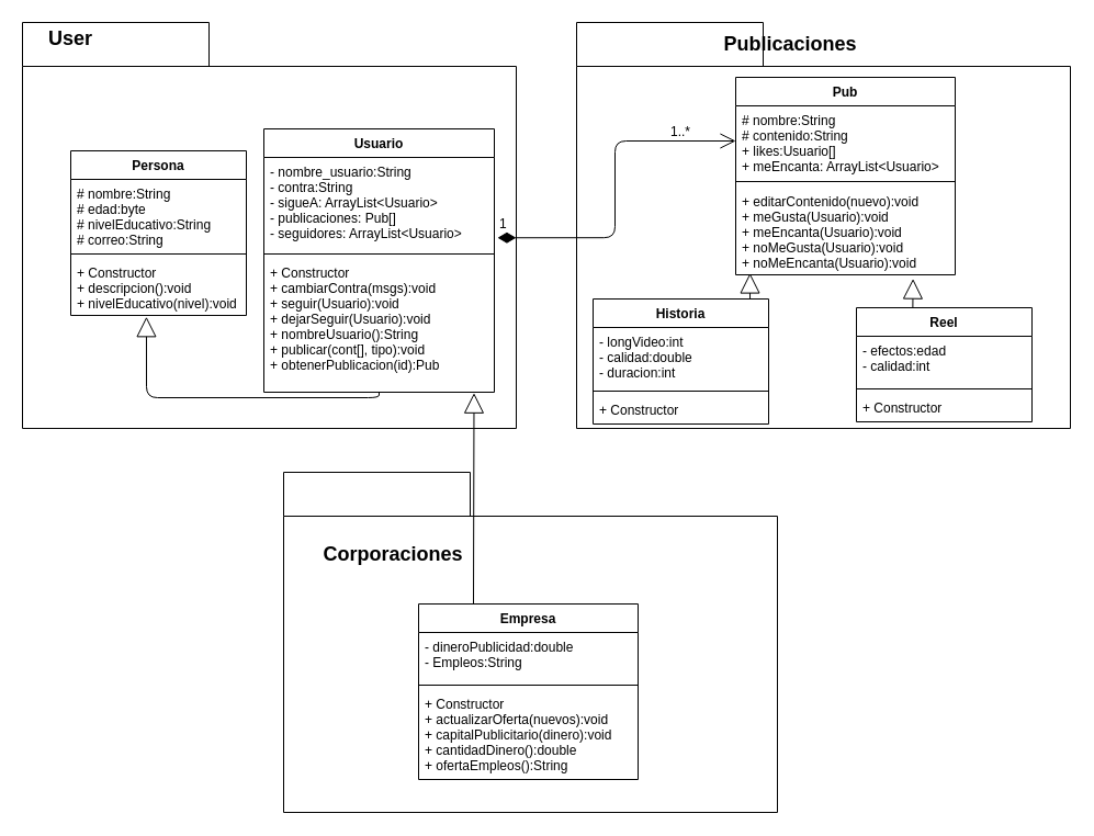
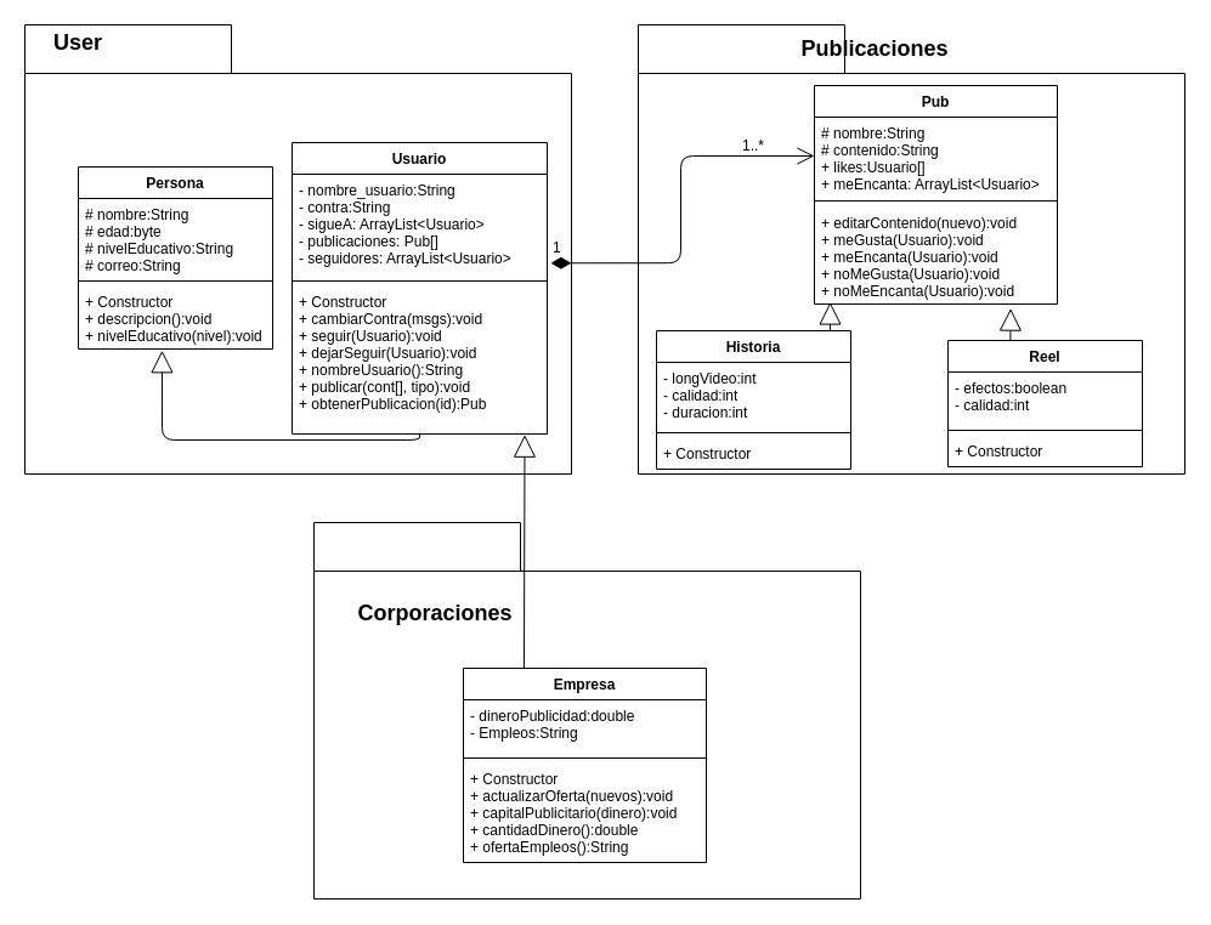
- <mxCell id="23" value="- longVideo:int&#10;- calidad:double&#10;- duracion:int&#10;" style="text;strokeColor=none;fillColor=none;align=left;verticalAlign=top;spacingLeft=4;spacingRight=4;overflow=hidden;rotatable=0;points=[[0,0.5],[1,0.5]];portConstraint=eastwest;" parent="22" vertex="1"><mxGeometry y="26" width="160" height="54" as="geometry" /></mxCell>
+ <mxCell id="23" value="- longVideo:int&#10;- calidad:int&#10;- duracion:int&#10;" style="text;strokeColor=none;fillColor=none;align=left;verticalAlign=top;spacingLeft=4;spacingRight=4;overflow=hidden;rotatable=0;points=[[0,0.5],[1,0.5]];portConstraint=eastwest;" parent="22" vertex="1"><mxGeometry y="26" width="160" height="54" as="geometry" /></mxCell>
- <mxCell id="28" value="- efectos:edad&#10;- calidad:int&#10;" style="text;strokeColor=none;fillColor=none;align=left;verticalAlign=top;spacingLeft=4;spacingRight=4;overflow=hidden;rotatable=0;points=[[0,0.5],[1,0.5]];portConstraint=eastwest;" parent="27" vertex="1"><mxGeometry y="26" width="160" height="44" as="geometry" /></mxCell>
+ <mxCell id="28" value="- efectos:boolean&#10;- calidad:int&#10;" style="text;strokeColor=none;fillColor=none;align=left;verticalAlign=top;spacingLeft=4;spacingRight=4;overflow=hidden;rotatable=0;points=[[0,0.5],[1,0.5]];portConstraint=eastwest;" parent="27" vertex="1"><mxGeometry y="26" width="160" height="44" as="geometry" /></mxCell>
